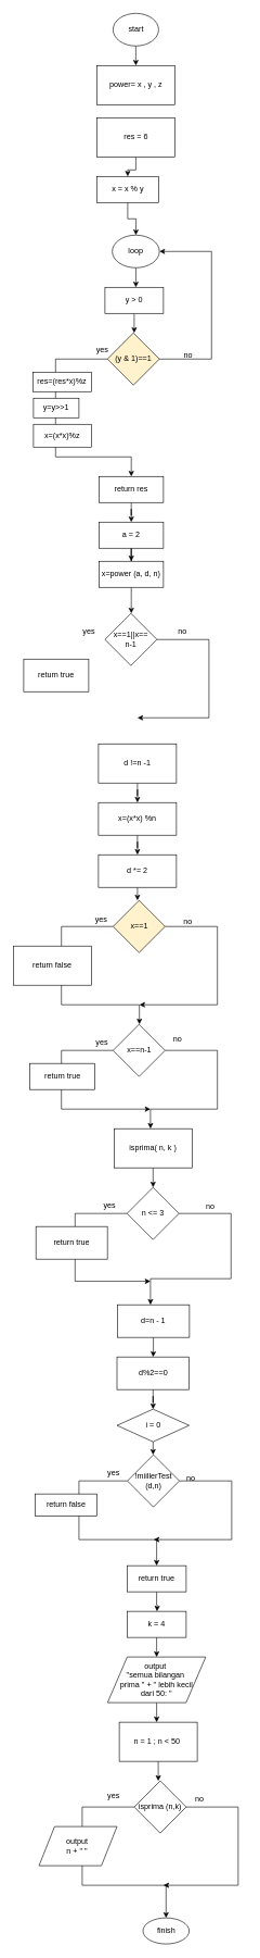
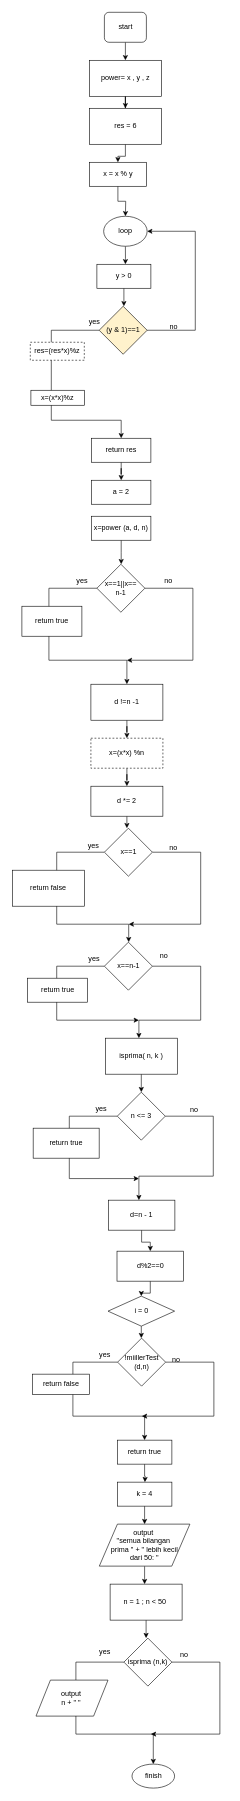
- <mxCell id="3" value="start" style="ellipse;whiteSpace=wrap;html=1;" vertex="1" parent="1"><mxGeometry x="173.5" width="70" height="50" as="geometry" y="20" /></mxCell>
+ <mxCell id="3" value="start" style="whiteSpace=wrap;html=1;rounded=1;" vertex="1" parent="1"><mxGeometry x="173.5" width="70" height="50" as="geometry" y="20" /></mxCell>
+ <mxCell id="4" value="" style="edgeStyle=orthogonalEdgeStyle;rounded=0;orthogonalLoop=1;jettySize=auto;html=1;" edge="1" parent="1" source="5" target="7"><mxGeometry relative="1" as="geometry" /></mxCell>
- <mxCell id="19" value="res=(res*x)%z" style="rounded=0;whiteSpace=wrap;html=1;" vertex="1" parent="1"><mxGeometry x="50" y="570" width="90" height="30" as="geometry" /></mxCell>
+ <mxCell id="19" value="res=(res*x)%z" style="rounded=0;whiteSpace=wrap;html=1;dashed=1;" vertex="1" parent="1"><mxGeometry x="50" y="570" width="90" height="30" as="geometry" /></mxCell>
- <mxCell id="20" value="y=y&amp;gt;&amp;gt;1" style="rounded=0;whiteSpace=wrap;html=1;" vertex="1" parent="1"><mxGeometry x="51" y="610" width="70" height="30" as="geometry" /></mxCell>
- <mxCell id="21" value="x=(x*x)%z" style="rounded=0;whiteSpace=wrap;html=1;" vertex="1" parent="1"><mxGeometry x="51" y="650" width="89" height="35" as="geometry" /></mxCell>
+ <mxCell id="21" value="x=(x*x)%z" style="rounded=0;whiteSpace=wrap;html=1;" vertex="1" parent="1"><mxGeometry x="51" y="650" width="89" height="25" as="geometry" /></mxCell>
- <mxCell id="24" value="" style="edgeStyle=orthogonalEdgeStyle;rounded=0;orthogonalLoop=1;jettySize=auto;html=1;" edge="1" parent="1" source="25" target="27"><mxGeometry relative="1" as="geometry" /></mxCell>
+ <mxCell id="28" value="" style="edgeStyle=orthogonalEdgeStyle;rounded=0;orthogonalLoop=1;jettySize=auto;html=1;" edge="1" parent="1" source="30" target="35"><mxGeometry relative="1" as="geometry"><mxPoint x="211" y="1130" as="targetPoint" /><Array as="points"><mxPoint x="81" y="980" /><mxPoint x="81" y="1100" /></Array></mxGeometry></mxCell>
- <mxCell id="37" value="x=(x*x) %n" style="rounded=0;whiteSpace=wrap;html=1;" vertex="1" parent="1"><mxGeometry x="151" y="1230" width="120" height="50" as="geometry" /></mxCell>
+ <mxCell id="37" value="x=(x*x) %n" style="rounded=0;whiteSpace=wrap;html=1;dashed=1;" vertex="1" parent="1"><mxGeometry x="151" y="1230" width="120" height="50" as="geometry" /></mxCell>
- <mxCell id="42" value="x==1" style="rhombus;whiteSpace=wrap;html=1;fillColor=#fff2cc;" vertex="1" parent="1"><mxGeometry x="173.5" y="1380" width="80" height="80" as="geometry" /></mxCell>
+ <mxCell id="42" value="x==1" style="rhombus;whiteSpace=wrap;html=1;" vertex="1" parent="1"><mxGeometry x="173.5" y="1380" width="80" height="80" as="geometry" /></mxCell>
- <mxCell id="63" value="d%2==0" style="rounded=0;whiteSpace=wrap;html=1;" vertex="1" parent="1"><mxGeometry x="179.5" y="2080" width="111" height="50" as="geometry" /></mxCell>
+ <mxCell id="63" value="d%2==0" style="rounded=0;whiteSpace=wrap;html=1;" vertex="1" parent="1"><mxGeometry x="194.5" y="2085" width="111" height="50" as="geometry" /></mxCell>
